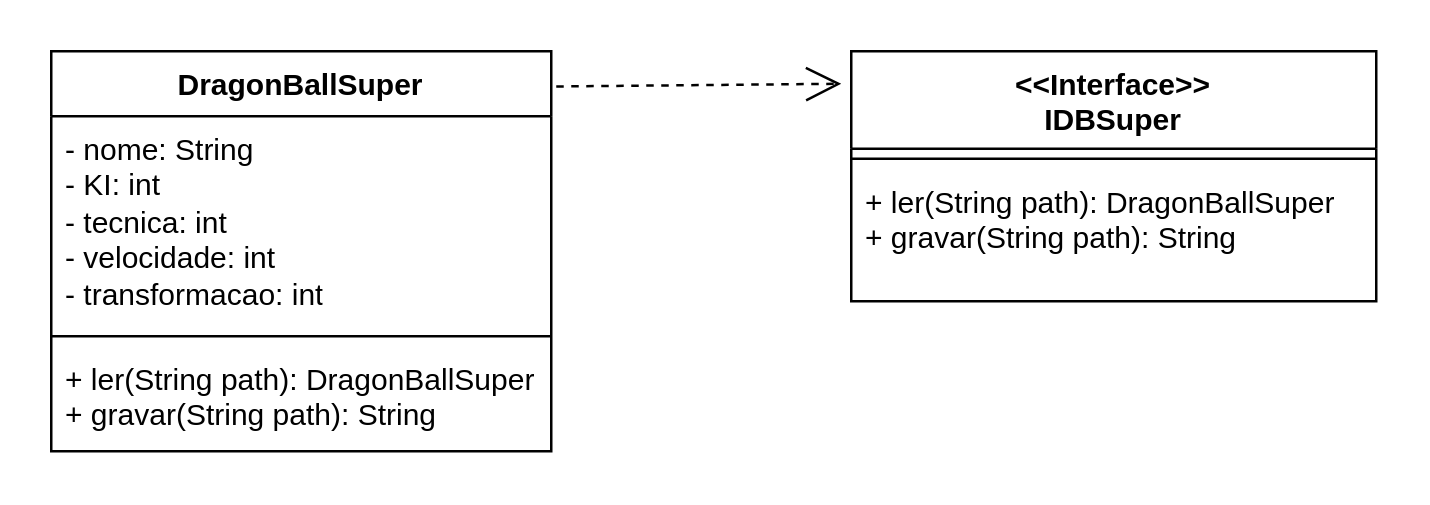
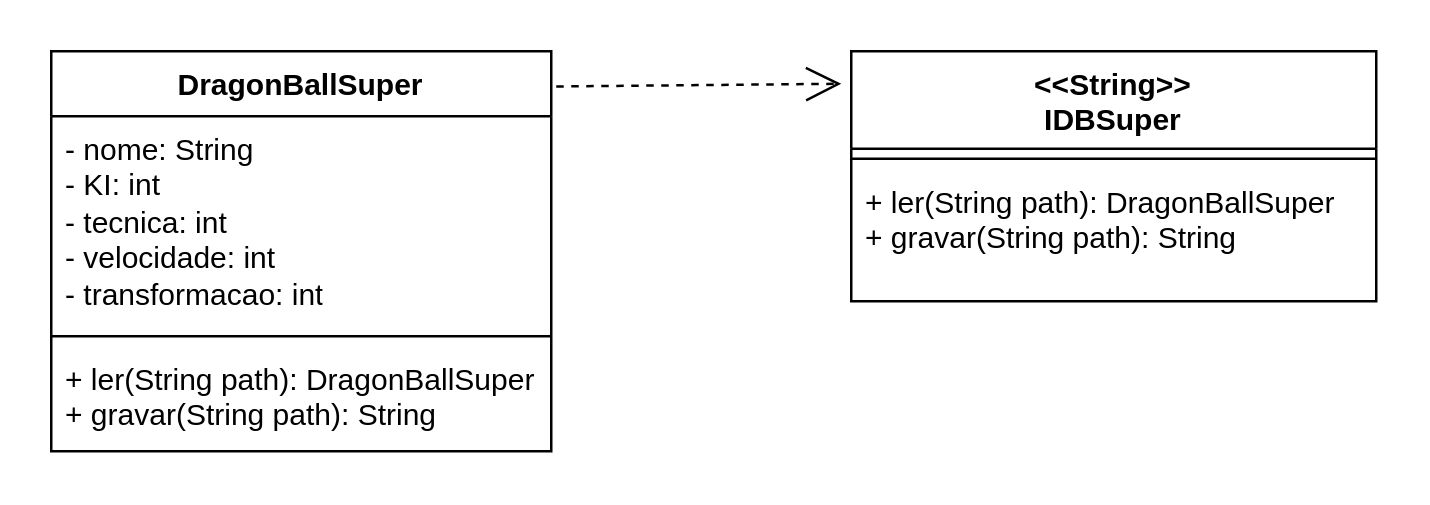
- <mxCell id="6" value="&lt;font style=&quot;vertical-align: inherit;&quot; dir=&quot;auto&quot;&gt;&lt;font style=&quot;vertical-align: inherit;&quot; dir=&quot;auto&quot;&gt;&amp;lt;&amp;lt;Interface&amp;gt;&amp;gt;&lt;/font&gt;&lt;/font&gt;&lt;div&gt;&lt;font style=&quot;vertical-align: inherit;&quot; dir=&quot;auto&quot;&gt;&lt;font style=&quot;vertical-align: inherit;&quot; dir=&quot;auto&quot;&gt;IDBSuper&lt;/font&gt;&lt;/font&gt;&lt;/div&gt;" style="swimlane;fontStyle=1;align=center;verticalAlign=top;childLayout=stackLayout;horizontal=1;startSize=39;horizontalStack=0;resizeParent=1;resizeParentMax=0;resizeLast=0;collapsible=1;marginBottom=0;whiteSpace=wrap;html=1;" vertex="1" parent="1"><mxGeometry x="340" y="20" width="210" height="100" as="geometry" /></mxCell>
+ <mxCell id="6" value="&lt;font style=&quot;vertical-align: inherit;&quot; dir=&quot;auto&quot;&gt;&lt;font style=&quot;vertical-align: inherit;&quot; dir=&quot;auto&quot;&gt;&amp;lt;&amp;lt;String&amp;gt;&amp;gt;&lt;/font&gt;&lt;/font&gt;&lt;div&gt;&lt;font style=&quot;vertical-align: inherit;&quot; dir=&quot;auto&quot;&gt;&lt;font style=&quot;vertical-align: inherit;&quot; dir=&quot;auto&quot;&gt;IDBSuper&lt;/font&gt;&lt;/font&gt;&lt;/div&gt;" style="swimlane;fontStyle=1;align=center;verticalAlign=top;childLayout=stackLayout;horizontal=1;startSize=39;horizontalStack=0;resizeParent=1;resizeParentMax=0;resizeLast=0;collapsible=1;marginBottom=0;whiteSpace=wrap;html=1;" vertex="1" parent="1"><mxGeometry x="340" y="20" width="210" height="100" as="geometry" /></mxCell>
